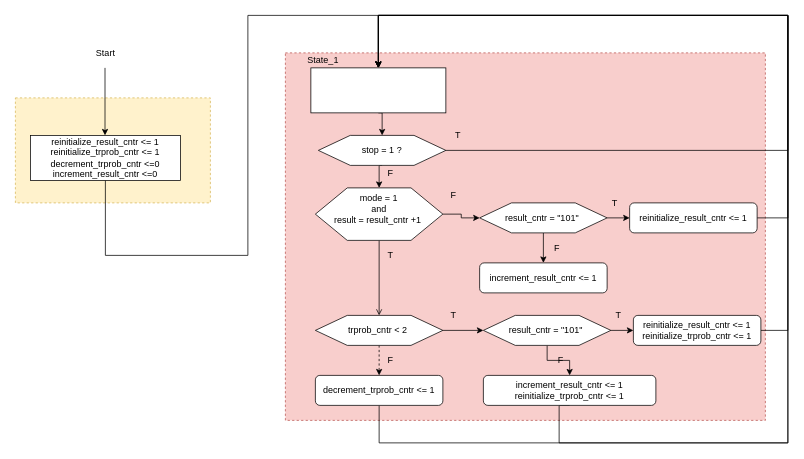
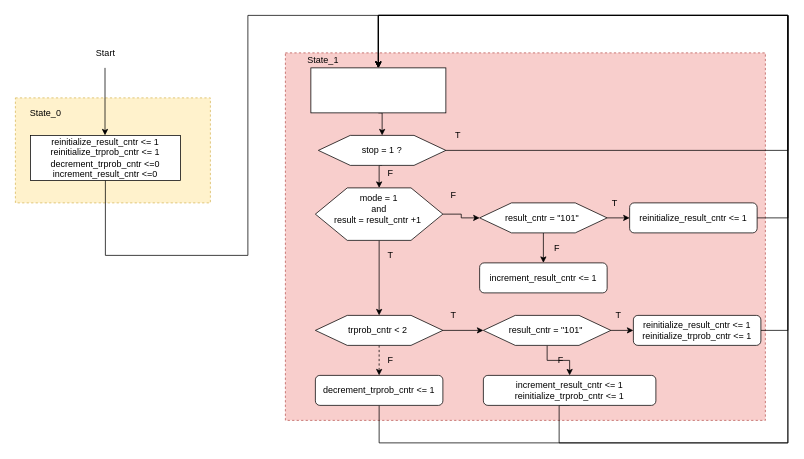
+ <mxCell id="24" value="State_0" style="text;html=1;align=center;verticalAlign=middle;resizable=0;points=[];autosize=1;" vertex="1" parent="1"><mxGeometry x="30" y="140" width="60" height="20" as="geometry" /></mxCell>
- <mxCell id="9" style="edgeStyle=orthogonalEdgeStyle;rounded=0;orthogonalLoop=1;jettySize=auto;html=1;exitX=0.5;exitY=1;exitDx=0;exitDy=0;entryX=0.5;entryY=0;entryDx=0;entryDy=0;endArrow=open;" edge="1" parent="1" source="10" target="13"><mxGeometry relative="1" as="geometry" /></mxCell>
+ <mxCell id="9" style="edgeStyle=orthogonalEdgeStyle;rounded=0;orthogonalLoop=1;jettySize=auto;html=1;exitX=0.5;exitY=1;exitDx=0;exitDy=0;entryX=0.5;entryY=0;entryDx=0;entryDy=0;" edge="1" parent="1" source="10" target="13"><mxGeometry relative="1" as="geometry" /></mxCell>
